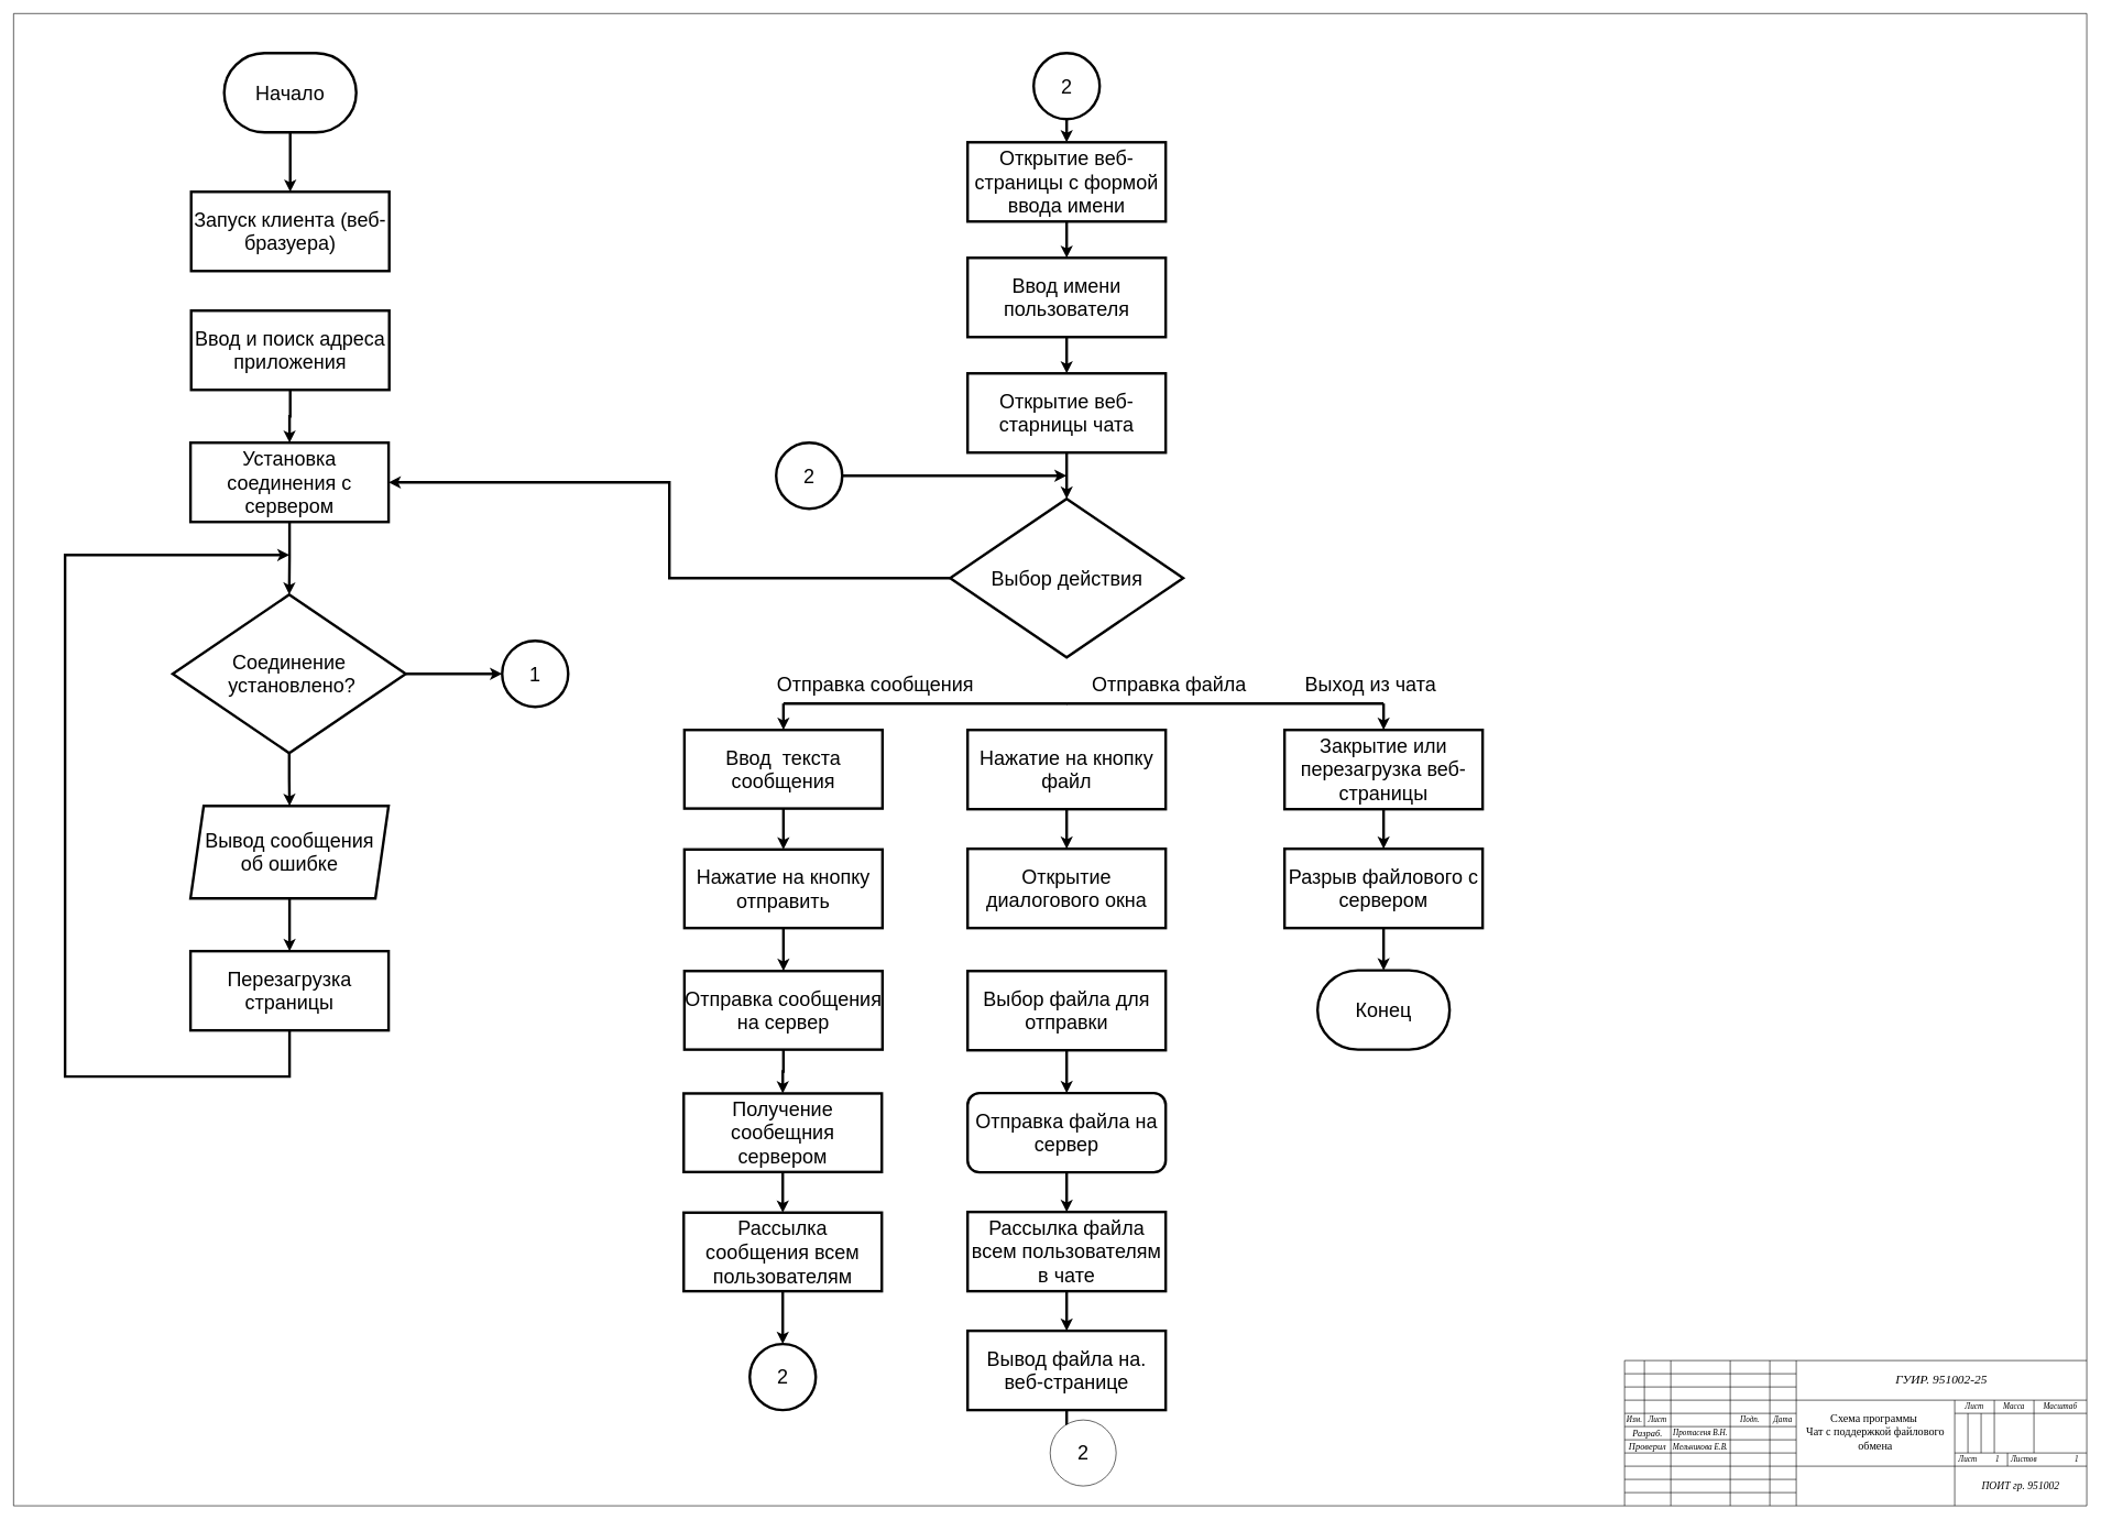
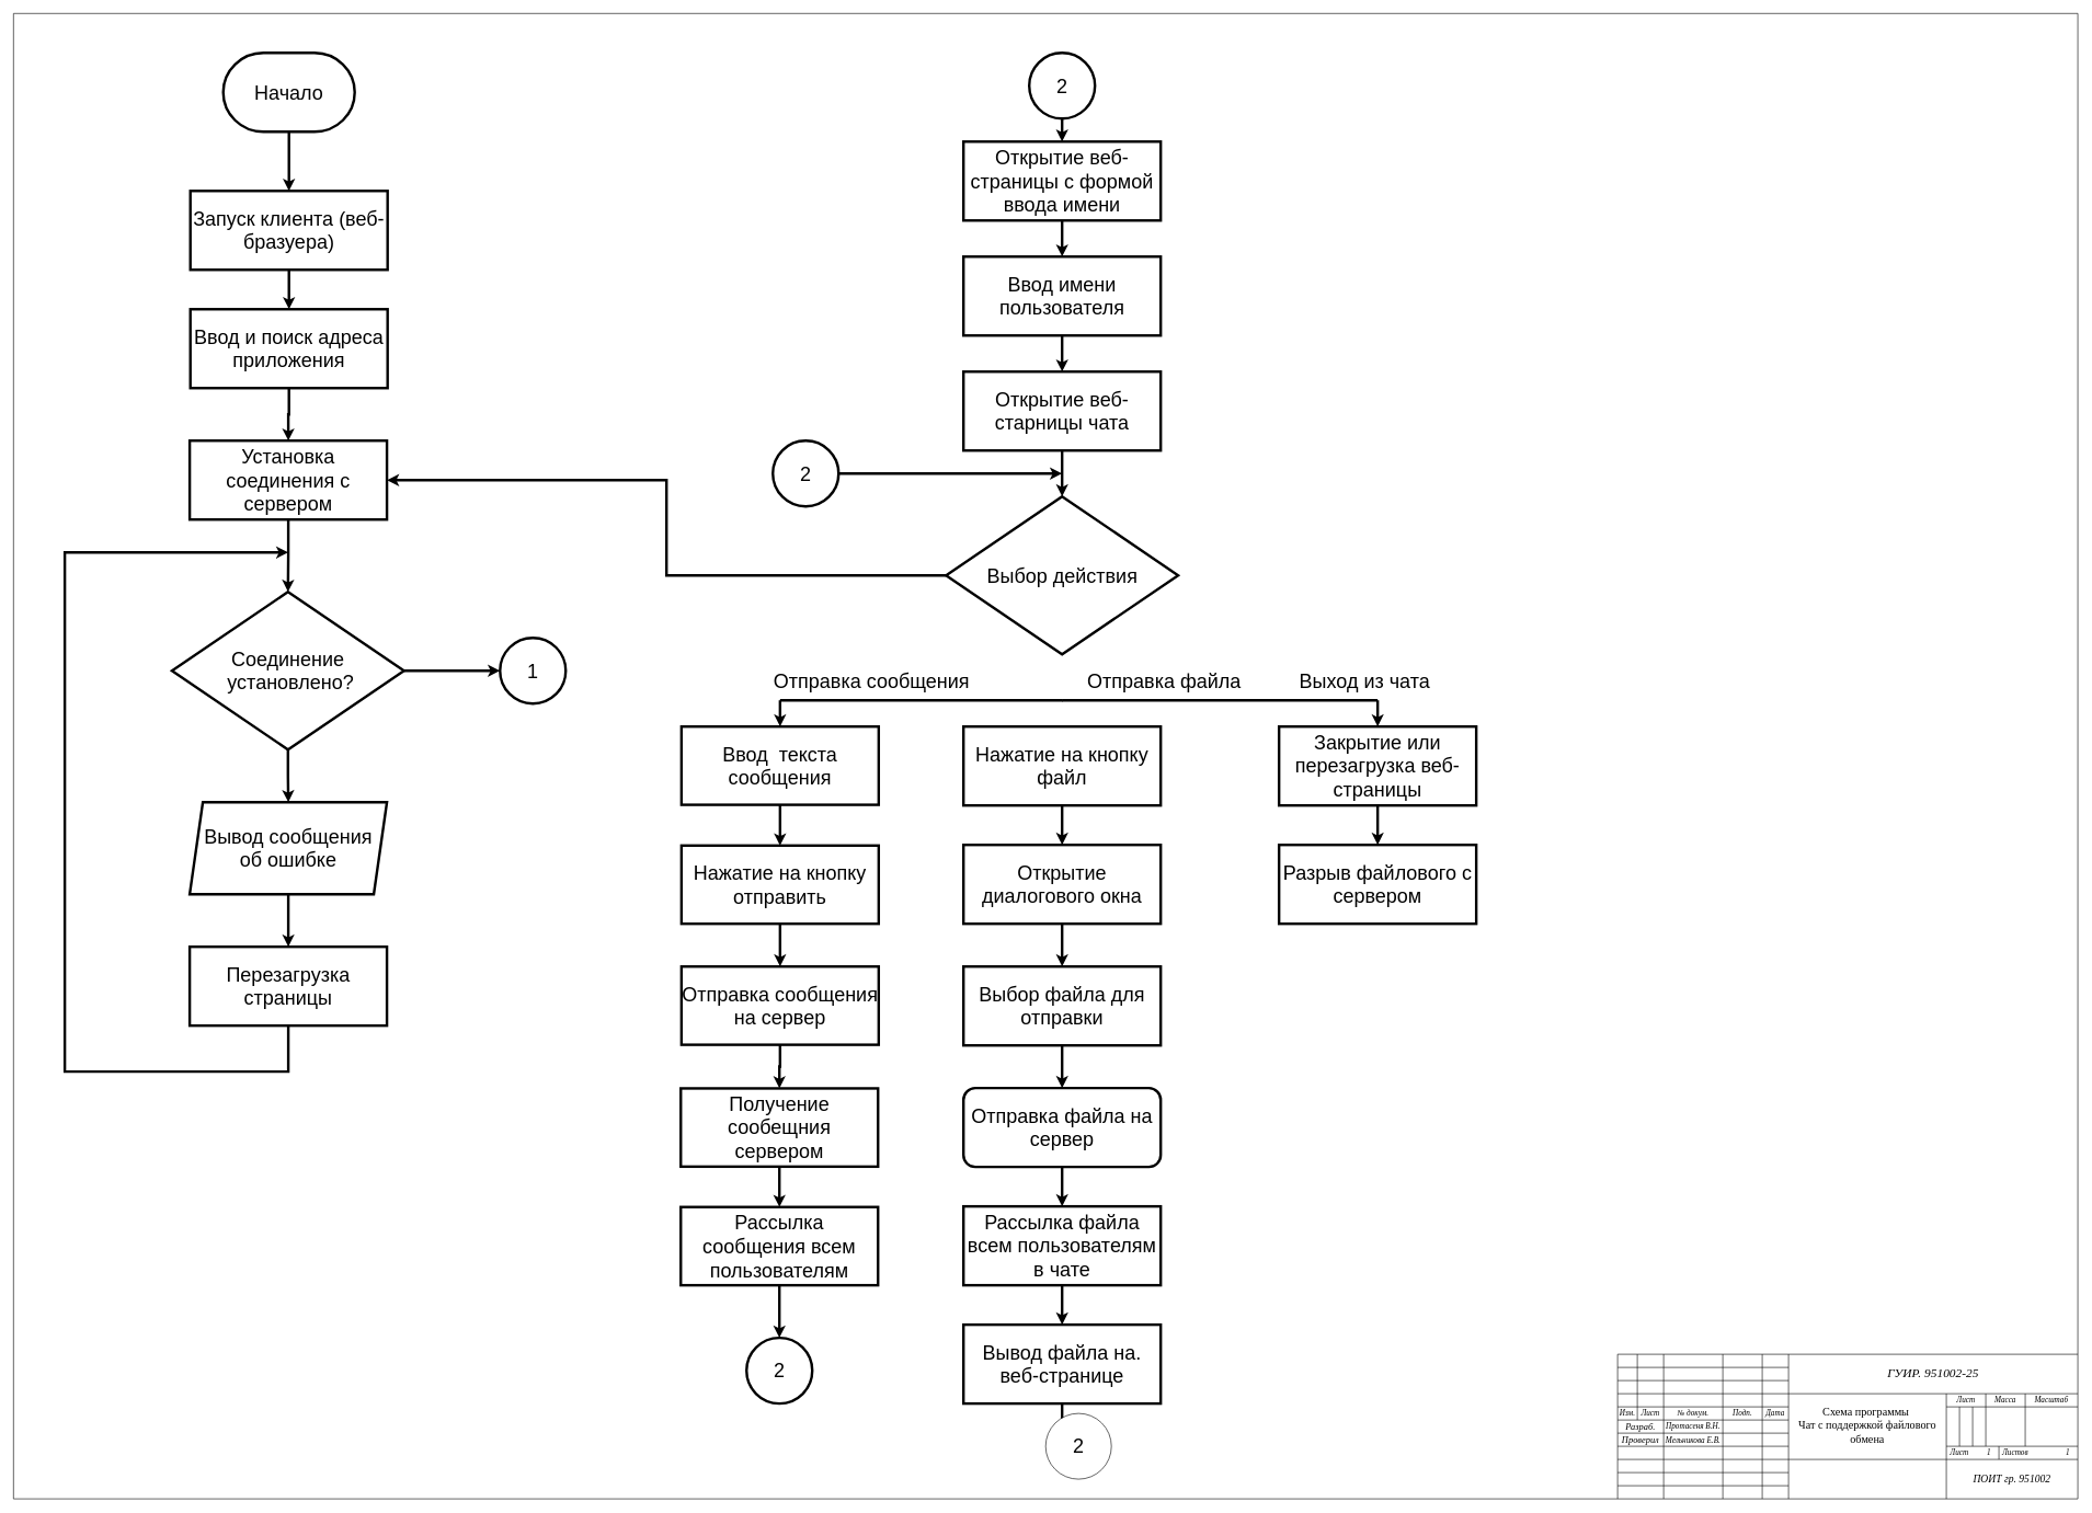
+ <mxCell id="9" style="edgeStyle=orthogonalEdgeStyle;rounded=0;orthogonalLoop=1;jettySize=auto;html=1;entryX=0.5;entryY=0;entryDx=0;entryDy=0;fontSize=30;strokeWidth=4;" edge="1" parent="1" source="10" target="12"><mxGeometry relative="1" as="geometry" /></mxCell>
- <mxCell id="45" style="edgeStyle=orthogonalEdgeStyle;rounded=0;orthogonalLoop=1;jettySize=auto;html=1;entryX=0.5;entryY=0;entryDx=0;entryDy=0;entryPerimeter=0;fontSize=30;strokeWidth=4;" edge="1" parent="1" source="46" target="47"><mxGeometry relative="1" as="geometry" /></mxCell>
+ <mxCell id="39" style="edgeStyle=orthogonalEdgeStyle;rounded=0;orthogonalLoop=1;jettySize=auto;html=1;entryX=0.5;entryY=0;entryDx=0;entryDy=0;fontSize=30;strokeWidth=4;" edge="1" parent="1" source="40" target="42"><mxGeometry relative="1" as="geometry" /></mxCell>
- <mxCell id="47" value="Конец" style="strokeWidth=4;html=1;shape=mxgraph.flowchart.terminator;whiteSpace=wrap;fontSize=30;" vertex="1" parent="1"><mxGeometry x="1995" y="1469.1" width="200" height="120" as="geometry" /></mxCell>
+ <mxCell id="4" value="&lt;p style=&quot;margin-left: 0 ; margin-right: 0 ; margin-top: 0px ; margin-bottom: 0px ; text-indent: 0 ; direction: ltr&quot;&gt;&lt;font style=&quot;font-size: 12px ; font-family: &amp;#34;times new roman&amp;#34; ; color: #000000 ; direction: ltr ; letter-spacing: 0px ; line-height: 140% ; opacity: 1&quot;&gt;&lt;i&gt;№ докум.&lt;/i&gt;&lt;/font&gt;&lt;font style=&quot;font-size: 12px ; font-family: &amp;#34;times new roman&amp;#34; ; color: #000000 ; direction: ltr ; letter-spacing: 0px ; line-height: 140% ; opacity: 1&quot;&gt;&lt;br&gt;&lt;/font&gt;&lt;/p&gt;" style="verticalAlign=middle;align=center;vsdxID=45;fillColor=none;gradientColor=none;shape=stencil(nZBLDoAgDERP0z3SIyjew0SURgSD+Lu9kMZoXLhwN9O+tukAlrNpJg1SzDH4QW/URgNYgZTkjA4UkwJUgGXng+6DX1zLfmoymdXo17xh5zmRJ6Q42BWCfc2oJfdAr+Yv+AP9Cb7OJ3H/2JG1HNGz/84klThPVCc=);strokeColor=none;labelBackgroundColor=none;rounded=0;html=1;whiteSpace=wrap;" parent="1" vertex="1"><mxGeometry x="2530" y="2140" width="90" height="20" as="geometry" /></mxCell>
